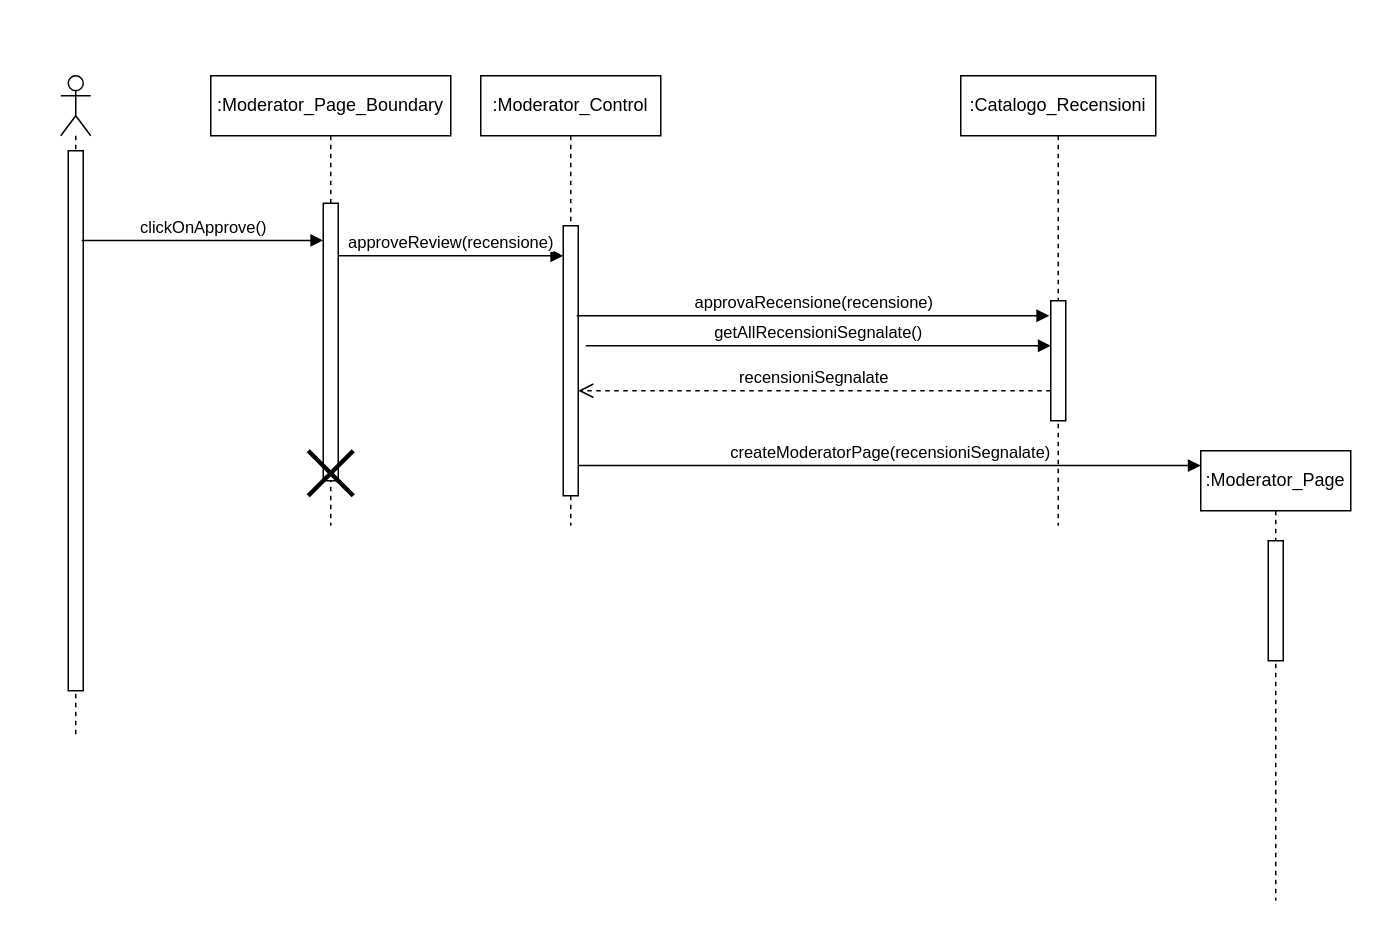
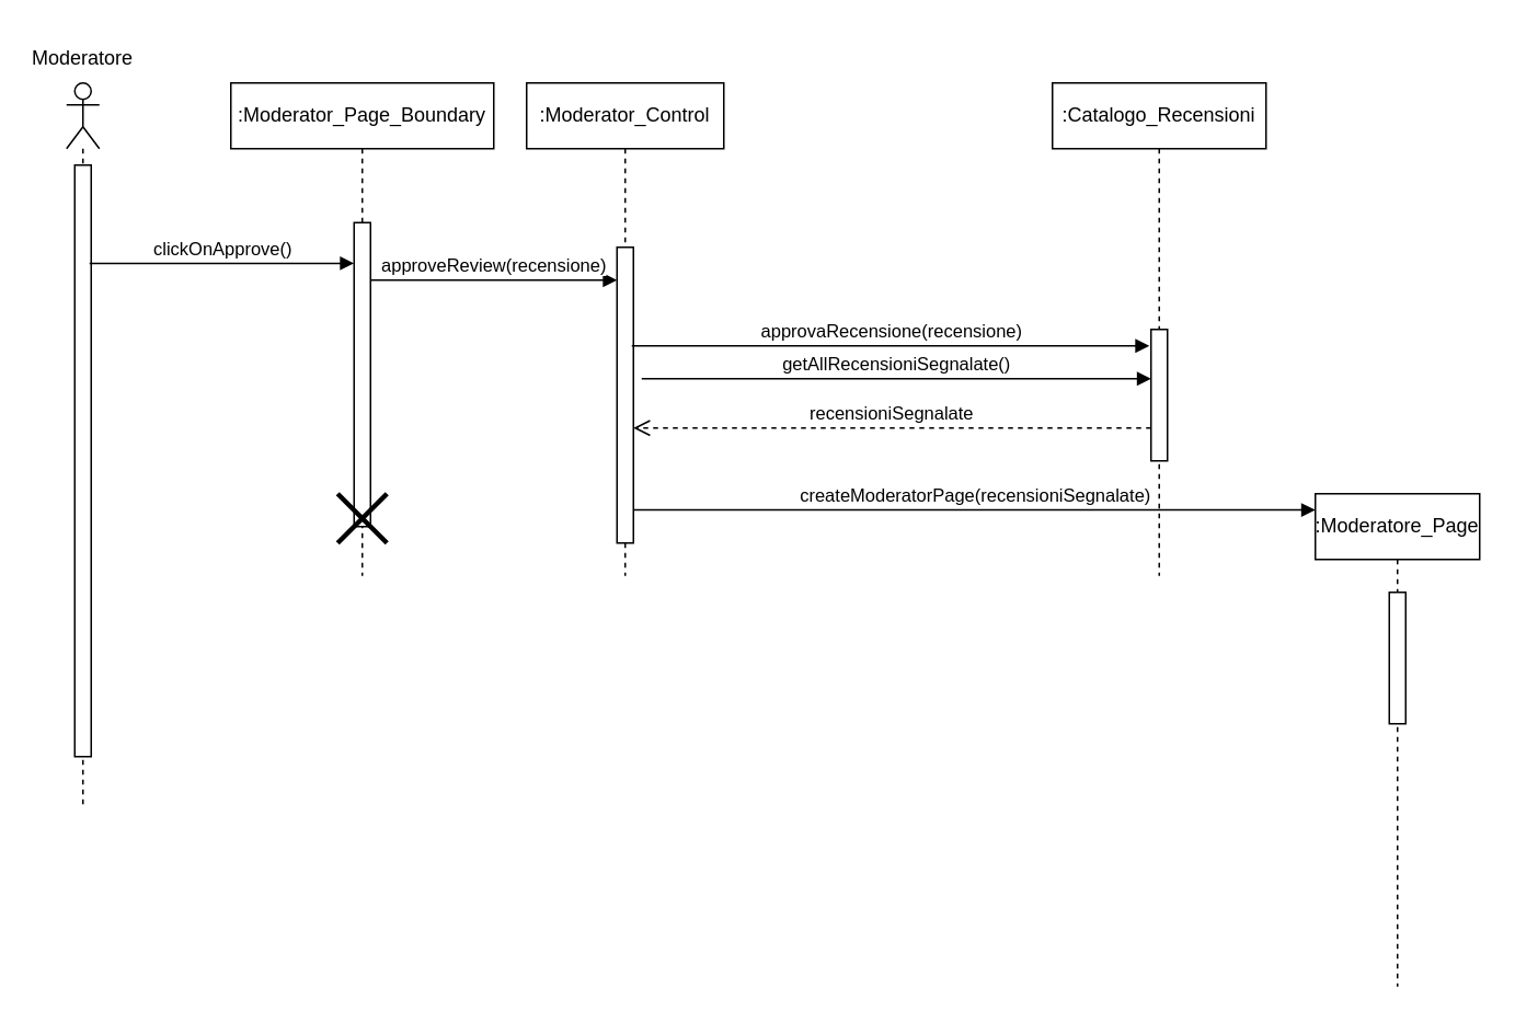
+ <mxCell id="4" value="Moderatore" style="text;html=1;align=center;verticalAlign=middle;whiteSpace=wrap;rounded=0;" parent="1" vertex="1"><mxGeometry x="20" y="20" width="60" height="30" as="geometry" /></mxCell>
- <mxCell id="17" value=":Moderator_Page" style="shape=umlLifeline;perimeter=lifelinePerimeter;whiteSpace=wrap;html=1;container=1;dropTarget=0;collapsible=0;recursiveResize=0;outlineConnect=0;portConstraint=eastwest;newEdgeStyle={&quot;curved&quot;:0,&quot;rounded&quot;:0};" parent="1" vertex="1"><mxGeometry x="800" y="300" width="100" height="300" as="geometry" /></mxCell>
+ <mxCell id="17" value=":Moderatore_Page" style="shape=umlLifeline;perimeter=lifelinePerimeter;whiteSpace=wrap;html=1;container=1;dropTarget=0;collapsible=0;recursiveResize=0;outlineConnect=0;portConstraint=eastwest;newEdgeStyle={&quot;curved&quot;:0,&quot;rounded&quot;:0};" parent="1" vertex="1"><mxGeometry x="800" y="300" width="100" height="300" as="geometry" /></mxCell>
